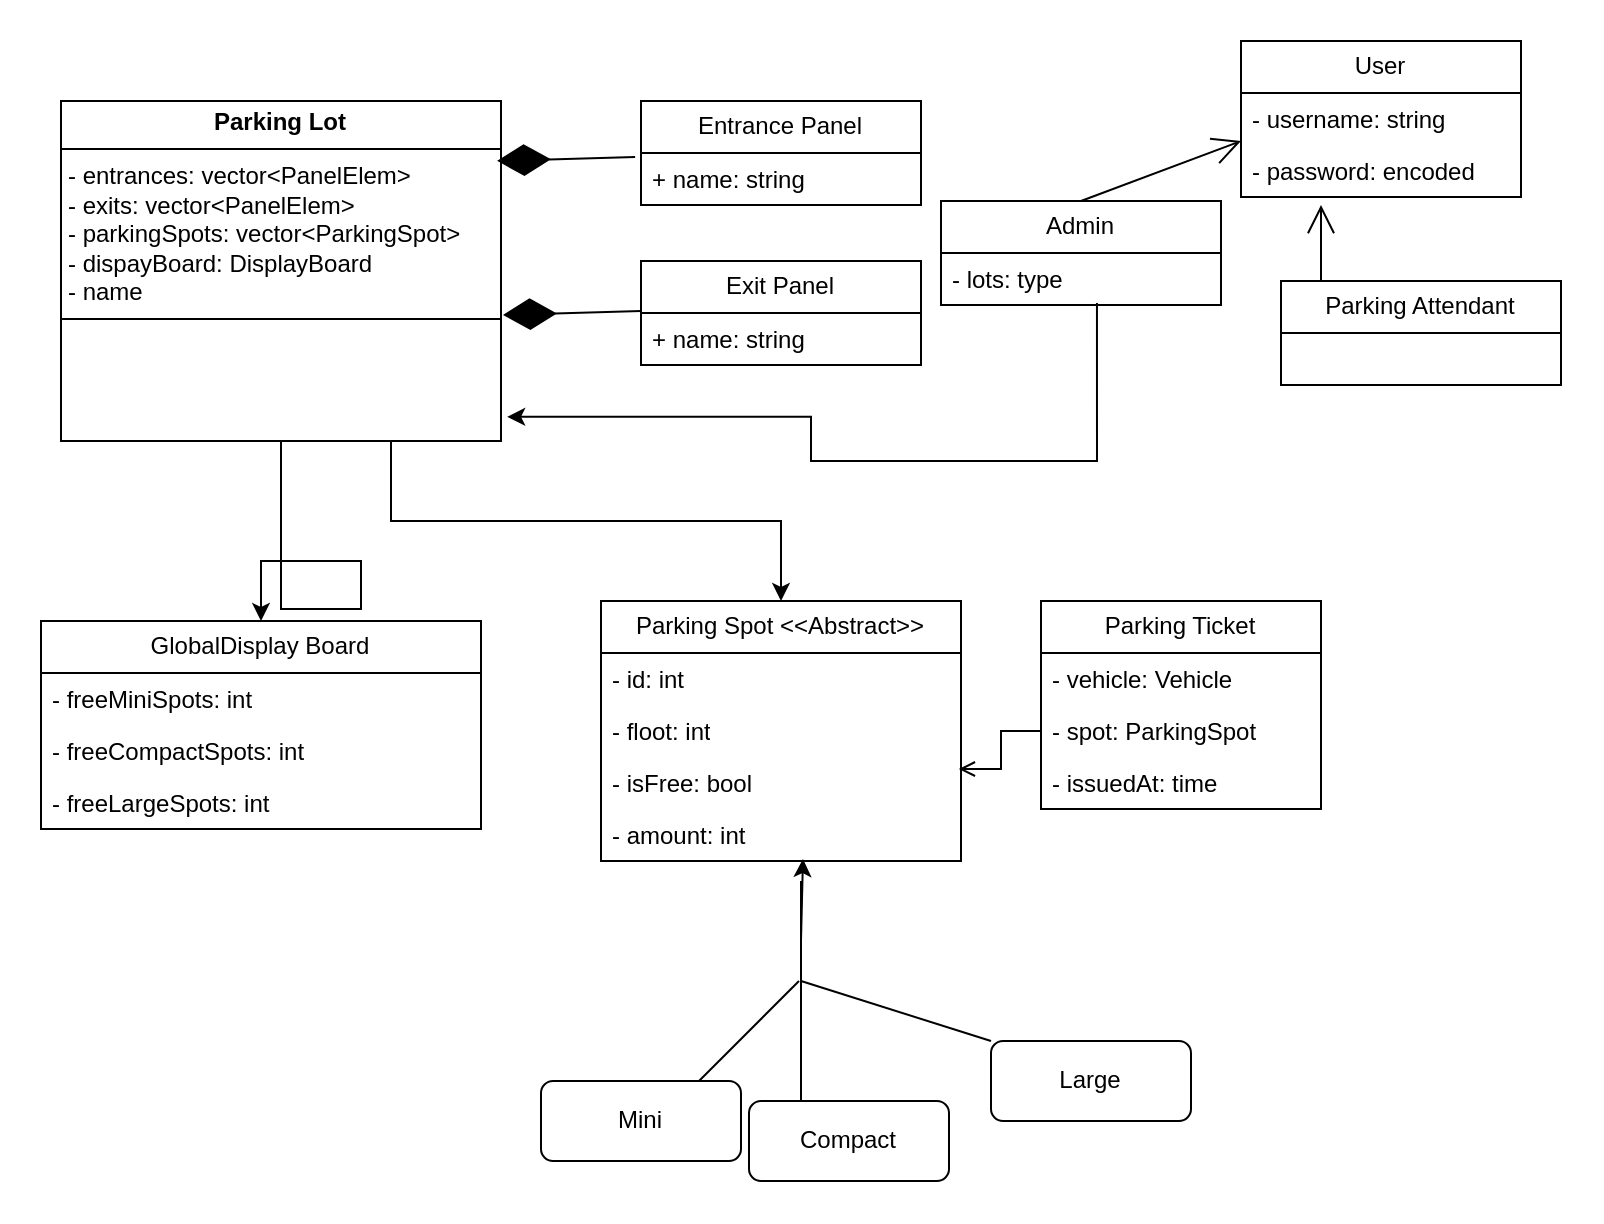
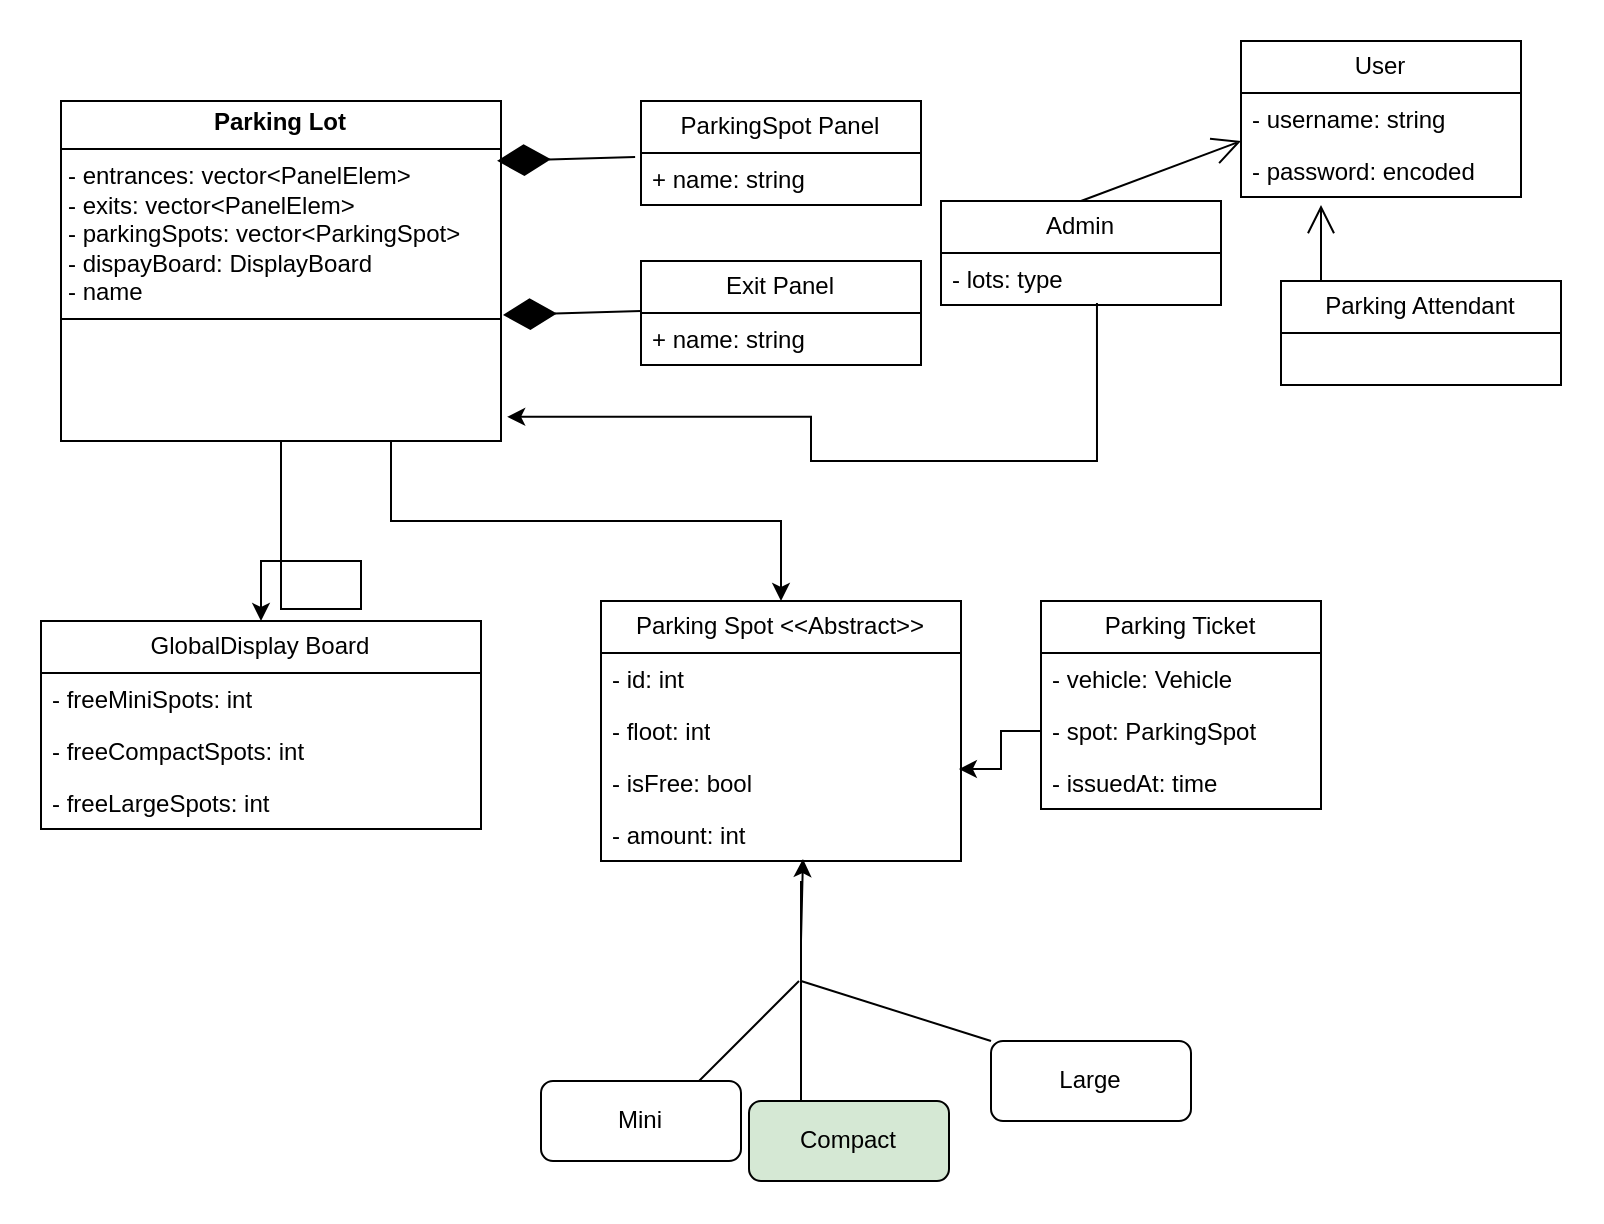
- <mxCell id="4" value="Entrance Panel" style="swimlane;fontStyle=0;childLayout=stackLayout;horizontal=1;startSize=26;fillColor=none;horizontalStack=0;resizeParent=1;resizeParentMax=0;resizeLast=0;collapsible=1;marginBottom=0;whiteSpace=wrap;html=1;" vertex="1" parent="1"><mxGeometry x="320" y="50" width="140" height="52" as="geometry" /></mxCell>
+ <mxCell id="4" value="ParkingSpot Panel" style="swimlane;fontStyle=0;childLayout=stackLayout;horizontal=1;startSize=26;fillColor=none;horizontalStack=0;resizeParent=1;resizeParentMax=0;resizeLast=0;collapsible=1;marginBottom=0;whiteSpace=wrap;html=1;" vertex="1" parent="1"><mxGeometry x="320" y="50" width="140" height="52" as="geometry" /></mxCell>
- <mxCell id="31" style="edgeStyle=orthogonalEdgeStyle;rounded=0;orthogonalLoop=1;jettySize=auto;html=1;exitX=0;exitY=0.5;exitDx=0;exitDy=0;entryX=0.994;entryY=0.231;entryDx=0;entryDy=0;entryPerimeter=0;endArrow=open;" edge="1" parent="1" source="29" target="14"><mxGeometry relative="1" as="geometry" /></mxCell>
+ <mxCell id="31" style="edgeStyle=orthogonalEdgeStyle;rounded=0;orthogonalLoop=1;jettySize=auto;html=1;exitX=0;exitY=0.5;exitDx=0;exitDy=0;entryX=0.994;entryY=0.231;entryDx=0;entryDy=0;entryPerimeter=0;" edge="1" parent="1" source="29" target="14"><mxGeometry relative="1" as="geometry" /></mxCell>
- <mxCell id="21" value="Compact" style="rounded=1;whiteSpace=wrap;html=1;" vertex="1" parent="1"><mxGeometry x="374" y="550" width="100" height="40" as="geometry" /></mxCell>
+ <mxCell id="21" value="Compact" style="rounded=1;whiteSpace=wrap;html=1;fillColor=#d5e8d4;" vertex="1" parent="1"><mxGeometry x="374" y="550" width="100" height="40" as="geometry" /></mxCell>
